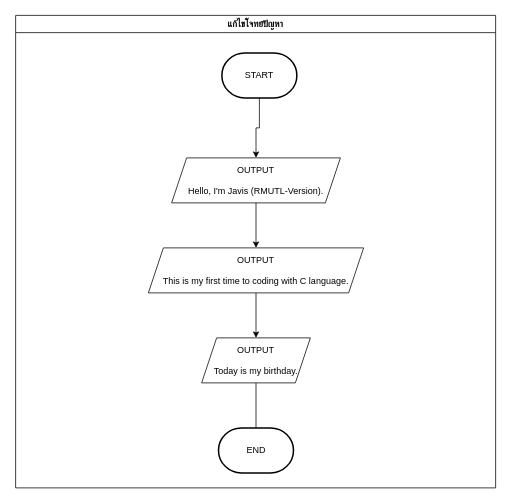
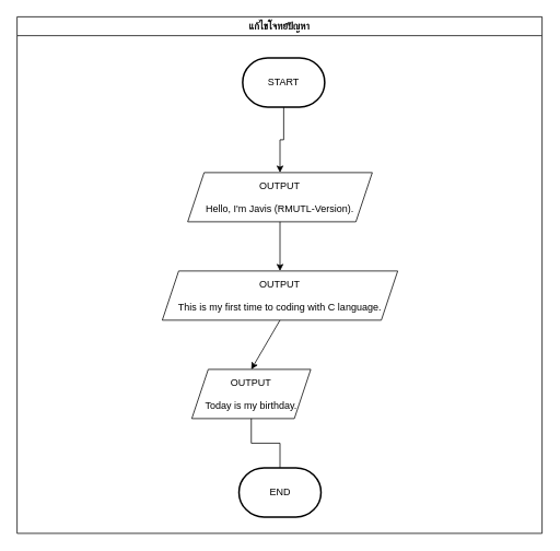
- <mxCell id="5" value="OUTPUT&lt;div&gt;&lt;br&gt;&lt;/div&gt;&lt;div&gt;Today is my birthday.&lt;/div&gt;" style="shape=parallelogram;perimeter=parallelogramPerimeter;whiteSpace=wrap;html=1;fixedSize=1;" vertex="1" parent="2"><mxGeometry x="248" y="430" width="145" height="60" as="geometry" /></mxCell>
+ <mxCell id="5" value="OUTPUT&lt;div&gt;&lt;br&gt;&lt;/div&gt;&lt;div&gt;Today is my birthday.&lt;/div&gt;" style="shape=parallelogram;perimeter=parallelogramPerimeter;whiteSpace=wrap;html=1;fixedSize=1;" vertex="1" parent="2"><mxGeometry x="213" y="430" width="145" height="60" as="geometry" /></mxCell>
